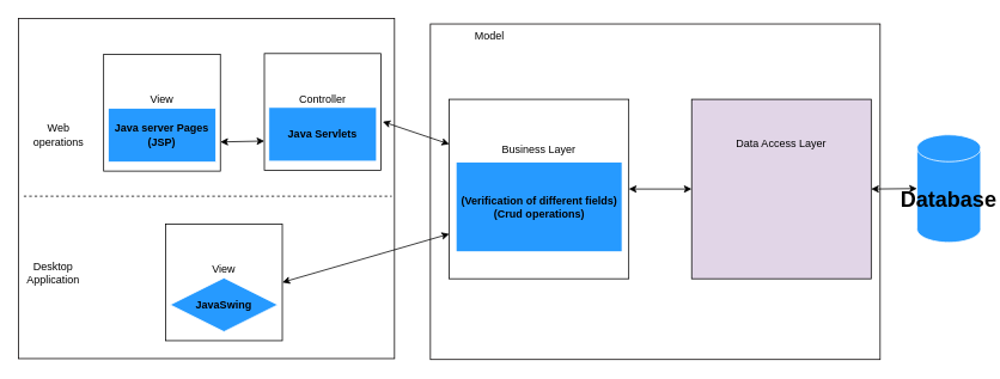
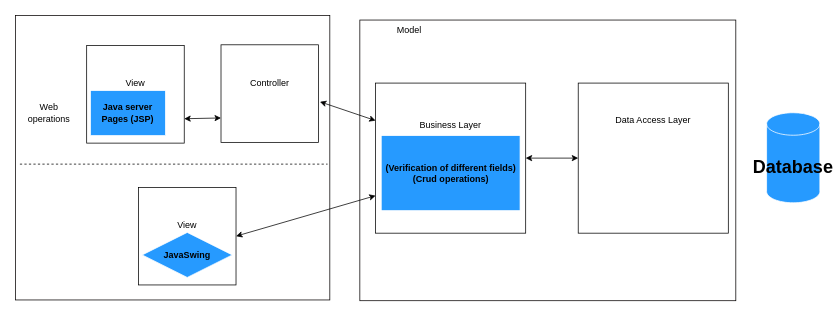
- <mxCell id="9" value="&lt;b&gt;Java Servlets&lt;/b&gt;" style="rounded=0;whiteSpace=wrap;html=1;fillColor=#269AFF;strokeColor=#FFFFFF;" parent="1" vertex="1"><mxGeometry x="299" y="119" width="120" height="60" as="geometry" /></mxCell>
- <mxCell id="5" value="&lt;b&gt;Java server Pages (JSP)&lt;/b&gt;" style="rounded=0;whiteSpace=wrap;html=1;fillColor=#269AFF;strokeColor=#FFFFFF;" parent="1" vertex="1"><mxGeometry x="120" y="120" width="120" height="60" as="geometry" /></mxCell>
+ <mxCell id="5" value="&lt;b&gt;Java server Pages (JSP)&lt;/b&gt;" style="rounded=0;whiteSpace=wrap;html=1;fillColor=#269AFF;strokeColor=#FFFFFF;" parent="1" vertex="1"><mxGeometry x="120" y="120" width="100" height="60" as="geometry" /></mxCell>
- <mxCell id="13" value="Data Access Layer&lt;br&gt;&lt;br&gt;&lt;br&gt;&lt;br&gt;&lt;br&gt;&lt;br&gt;&lt;br&gt;&lt;br&gt;" style="whiteSpace=wrap;html=1;aspect=fixed;fillColor=#e1d5e7;" parent="1" vertex="1"><mxGeometry x="770" y="110" width="200" height="200" as="geometry" /></mxCell>
+ <mxCell id="13" value="Data Access Layer&lt;br&gt;&lt;br&gt;&lt;br&gt;&lt;br&gt;&lt;br&gt;&lt;br&gt;&lt;br&gt;&lt;br&gt;" style="whiteSpace=wrap;html=1;aspect=fixed;" parent="1" vertex="1"><mxGeometry x="770" y="110" width="200" height="200" as="geometry" /></mxCell>
- <mxCell id="18" value="" style="endArrow=classic;startArrow=classic;html=1;rounded=0;entryX=0;entryY=0.5;entryDx=0;entryDy=0;entryPerimeter=0;exitX=1;exitY=0.5;exitDx=0;exitDy=0;" parent="1" source="13" target="14" edge="1"><mxGeometry width="50" height="50" relative="1" as="geometry"><mxPoint x="724" y="189" as="sourcePoint" /><mxPoint x="774" y="139" as="targetPoint" /></mxGeometry></mxCell>
- <mxCell id="20" value="Desktop Application" style="text;html=1;strokeColor=none;fillColor=none;align=center;verticalAlign=middle;whiteSpace=wrap;rounded=0;" parent="1" vertex="1"><mxGeometry x="29" y="289" width="60" height="30" as="geometry" /></mxCell>
